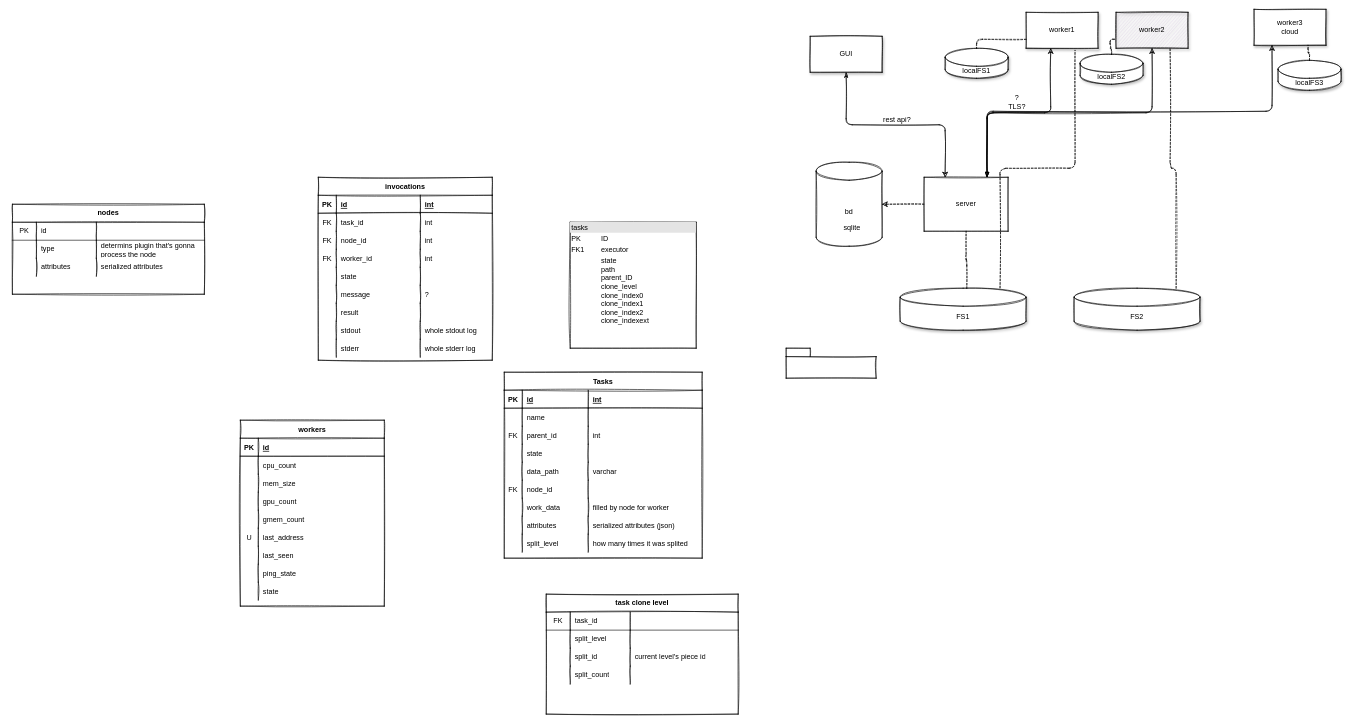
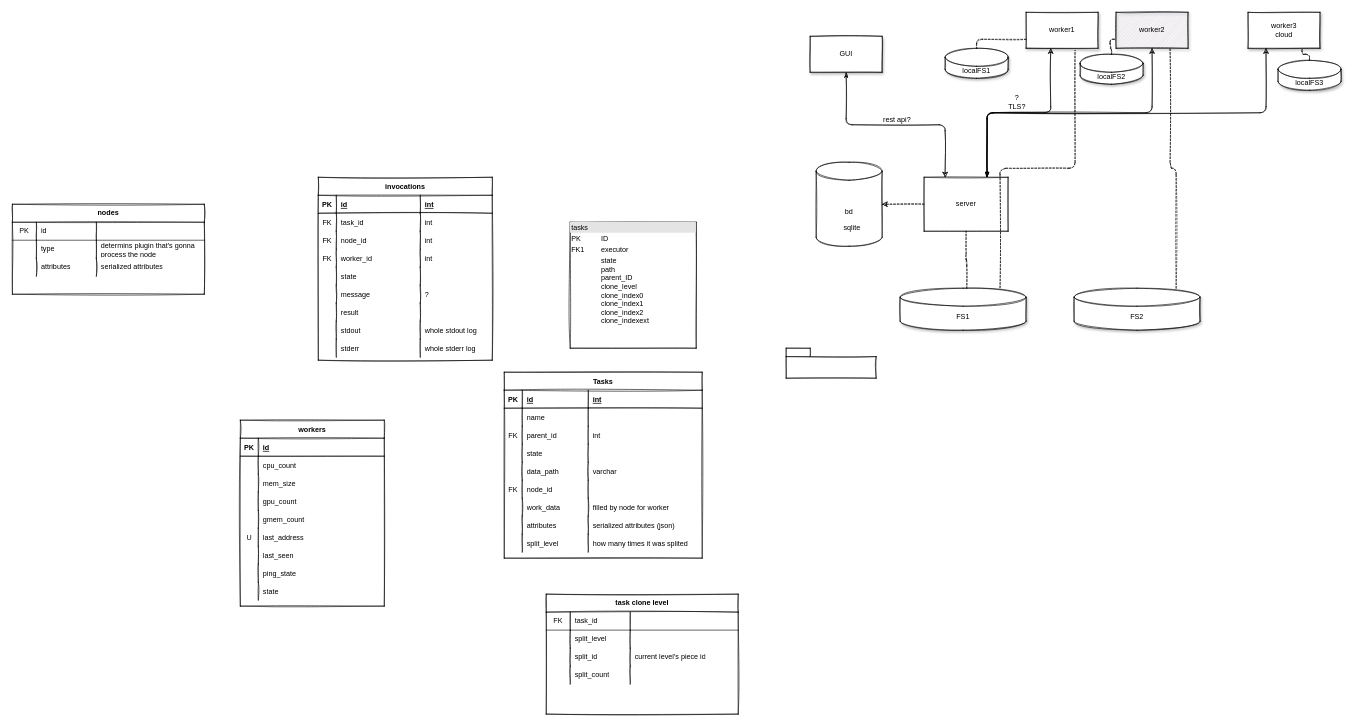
- <mxCell id="19" value="worker3&lt;br&gt;&lt;div&gt;cloud&lt;/div&gt;" style="whiteSpace=wrap;html=1;shadow=1;sketch=1;" parent="1" vertex="1"><mxGeometry x="2090" y="15" width="120" height="60" as="geometry" /></mxCell>
+ <mxCell id="19" value="worker3&lt;br&gt;&lt;div&gt;cloud&lt;/div&gt;" style="whiteSpace=wrap;html=1;shadow=1;sketch=1;" parent="1" vertex="1"><mxGeometry x="2080" y="20" width="120" height="60" as="geometry" /></mxCell>
